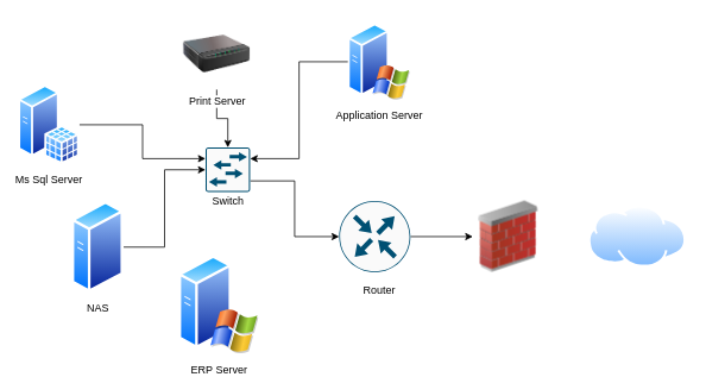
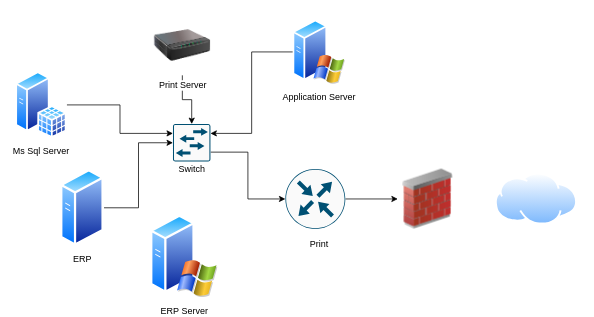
- <mxCell id="13" value="Router" style="text;html=1;align=center;verticalAlign=middle;resizable=0;points=[];autosize=1;strokeColor=none;fillColor=none;" vertex="1" parent="1"><mxGeometry x="400" y="315" width="50" height="20" as="geometry" /></mxCell>
+ <mxCell id="13" value="Print" style="text;html=1;align=center;verticalAlign=middle;resizable=0;points=[];autosize=1;strokeColor=none;fillColor=none;" vertex="1" parent="1"><mxGeometry x="400" y="315" width="50" height="20" as="geometry" /></mxCell>
- <mxCell id="9" value="NAS" style="aspect=fixed;perimeter=ellipsePerimeter;html=1;align=center;shadow=0;dashed=0;spacingTop=3;image;image=img/lib/active_directory/generic_server.svg;" vertex="1" parent="1"><mxGeometry x="80" y="225" width="58" height="103.57" as="geometry" /></mxCell>
+ <mxCell id="9" value="ERP" style="aspect=fixed;perimeter=ellipsePerimeter;html=1;align=center;shadow=0;dashed=0;spacingTop=3;image;image=img/lib/active_directory/generic_server.svg;" vertex="1" parent="1"><mxGeometry x="80" y="225" width="58" height="103.57" as="geometry" /></mxCell>
